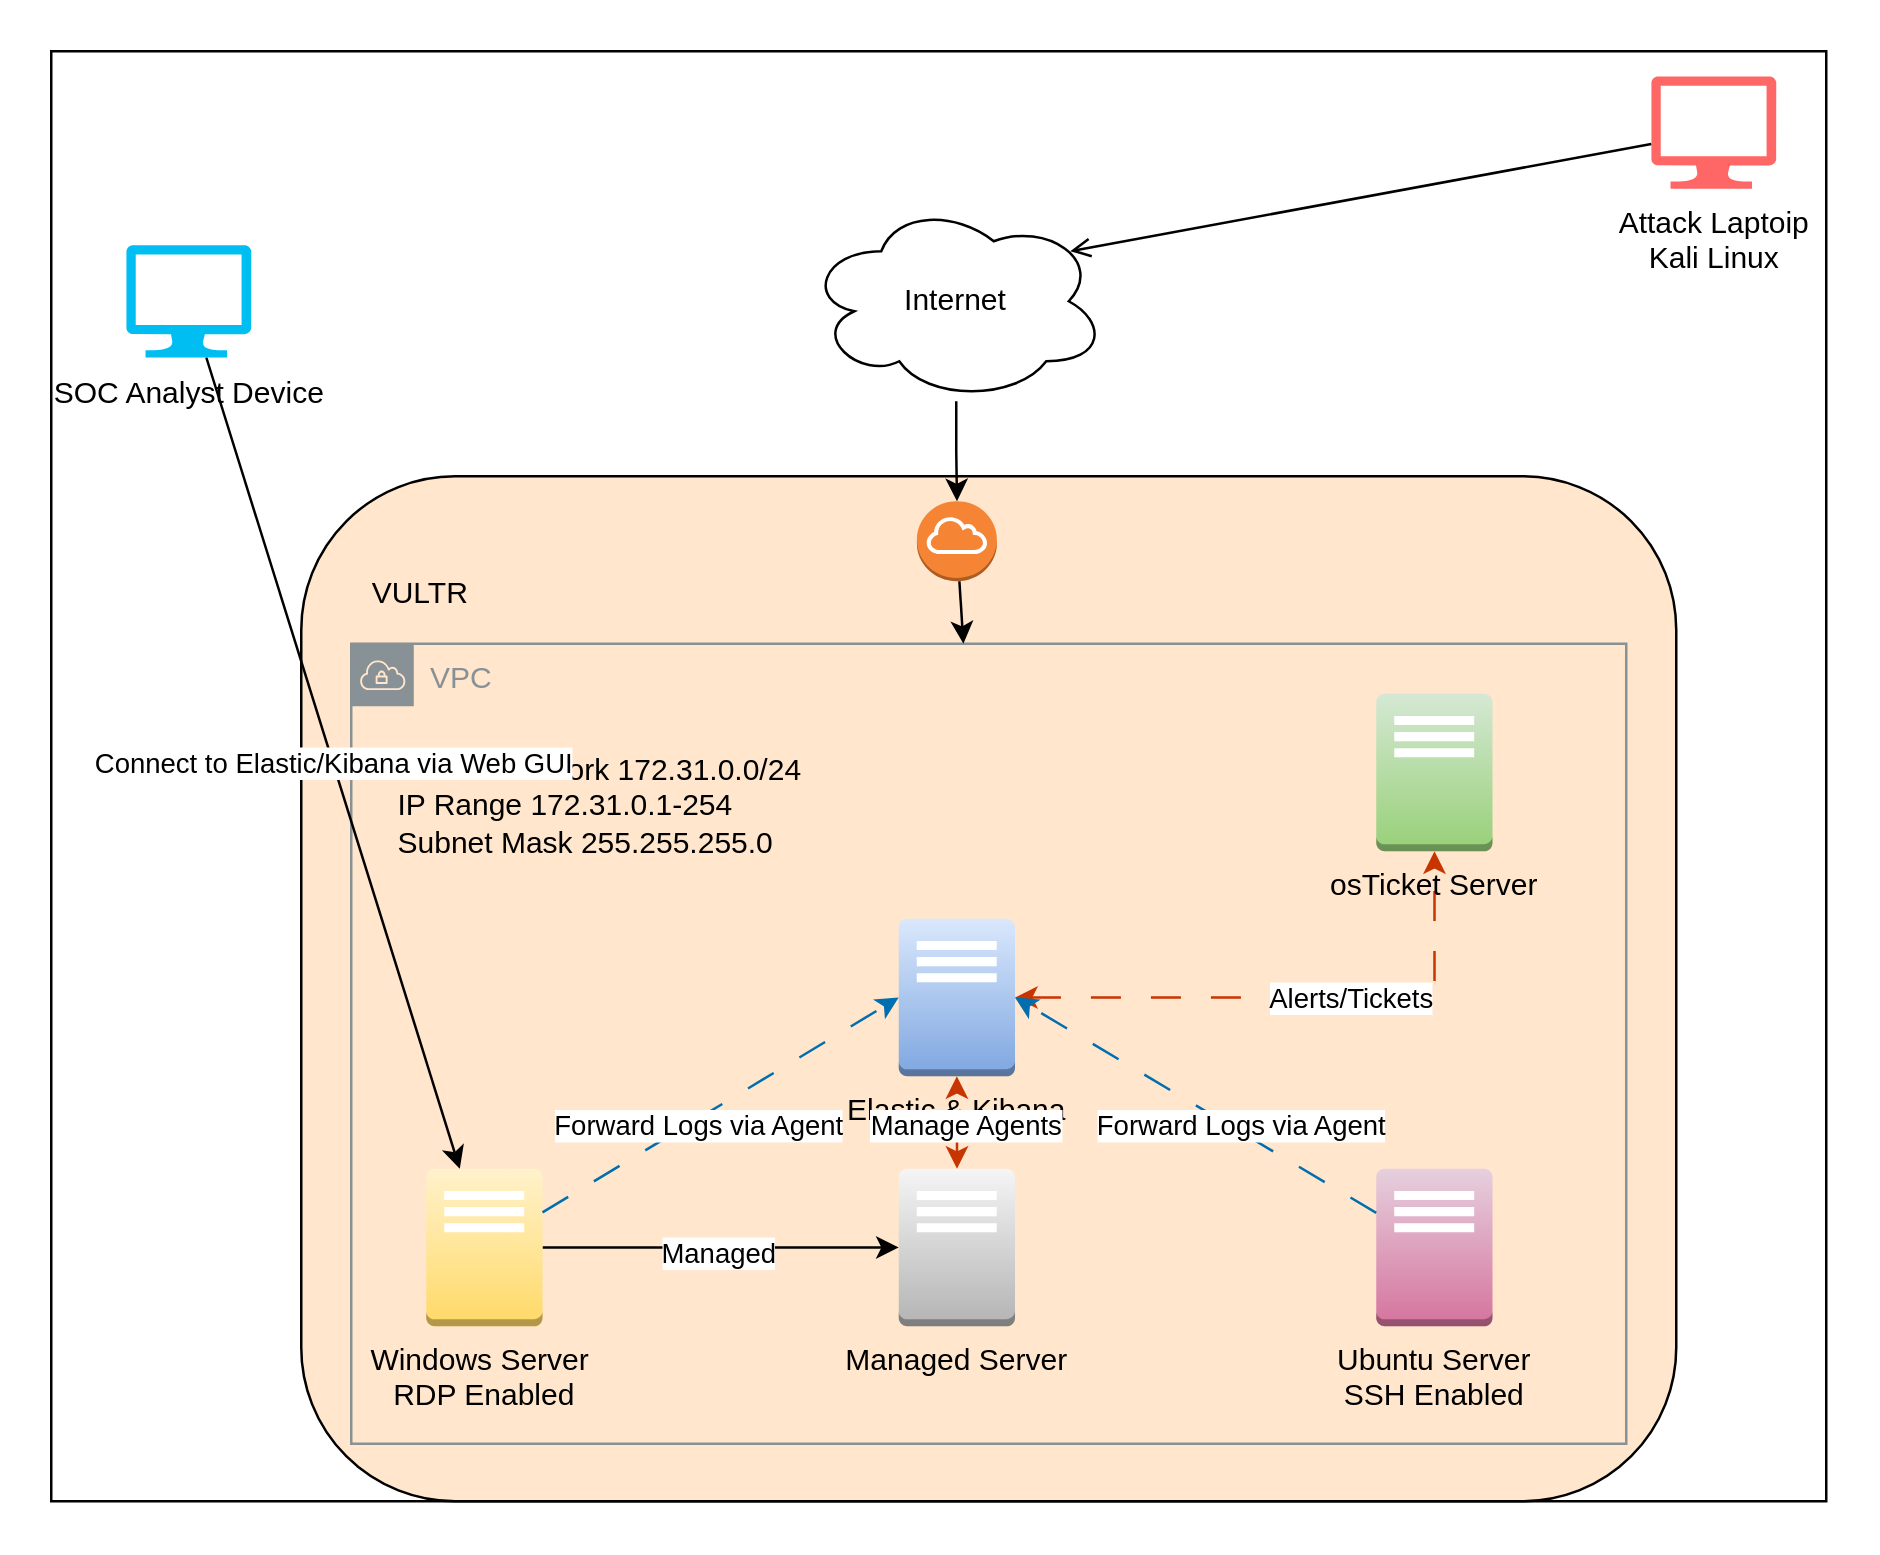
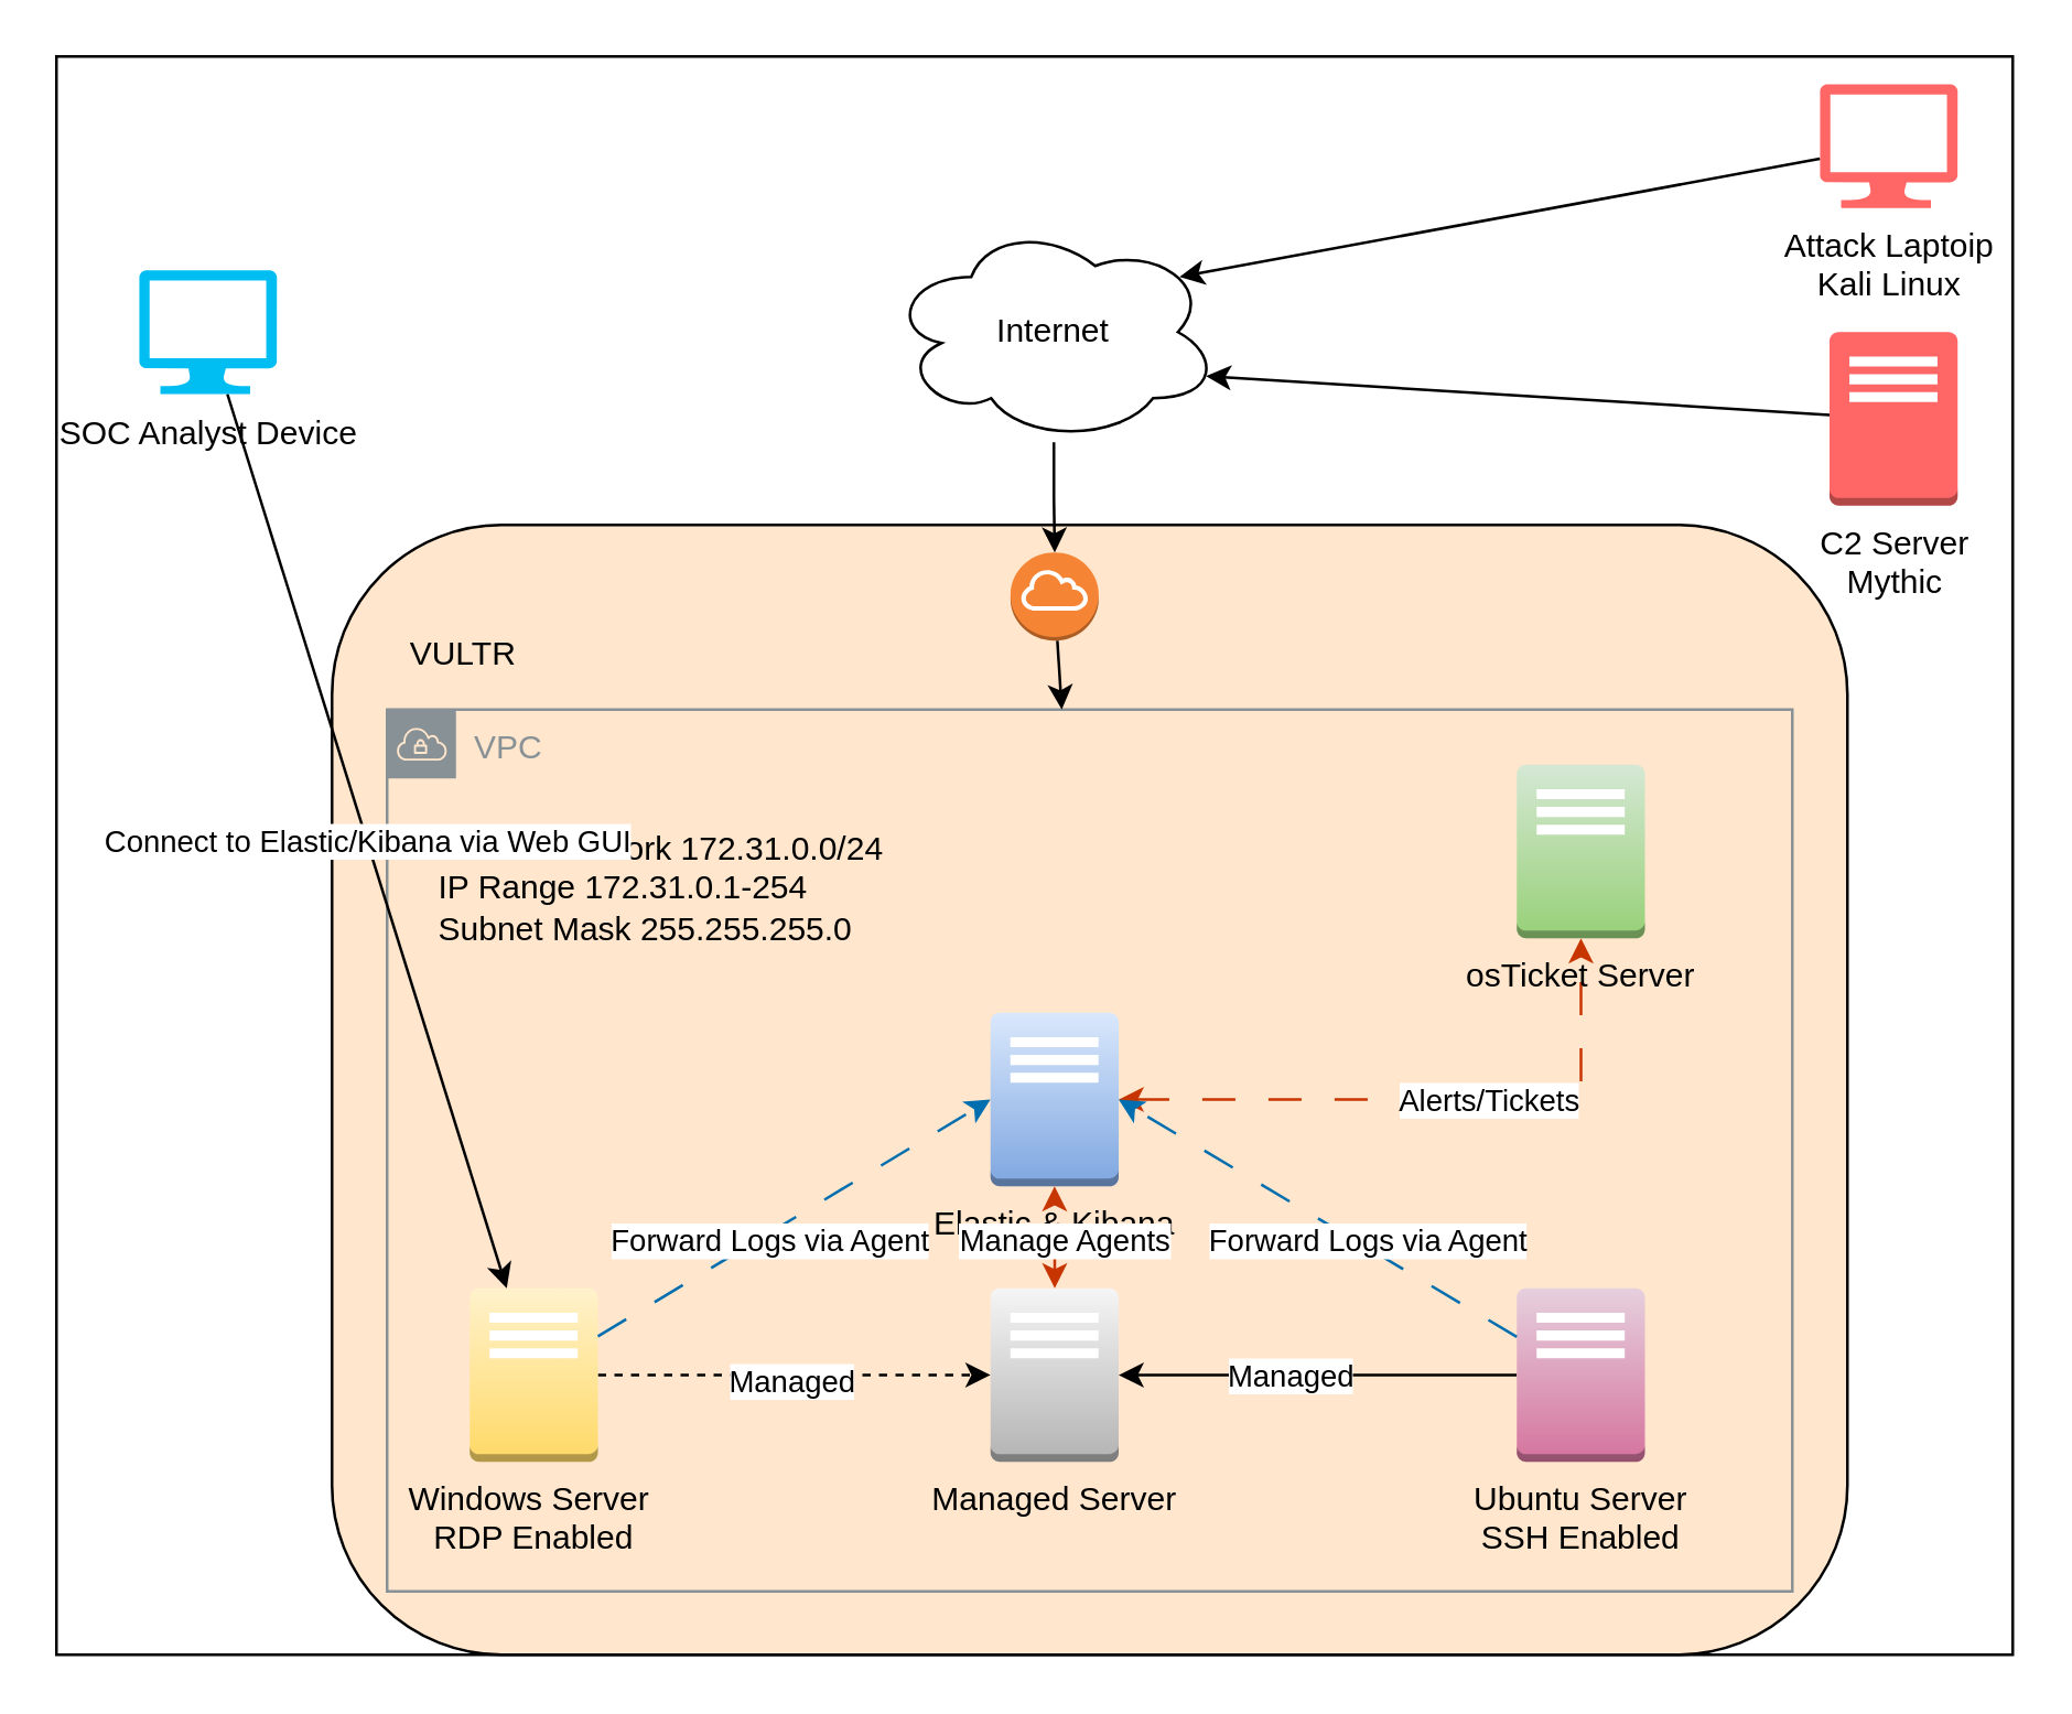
- <mxCell id="32" style="rounded=0;orthogonalLoop=1;jettySize=auto;html=1;entryX=0.88;entryY=0.25;entryDx=0;entryDy=0;entryPerimeter=0;endArrow=open;" edge="1" parent="1" source="30" target="27"><mxGeometry relative="1" as="geometry" /></mxCell>
+ <mxCell id="32" style="rounded=0;orthogonalLoop=1;jettySize=auto;html=1;entryX=0.88;entryY=0.25;entryDx=0;entryDy=0;entryPerimeter=0;" edge="1" parent="1" source="30" target="27"><mxGeometry relative="1" as="geometry" /></mxCell>
+ <mxCell id="31" style="rounded=0;orthogonalLoop=1;jettySize=auto;html=1;entryX=0.96;entryY=0.7;entryDx=0;entryDy=0;entryPerimeter=0;" edge="1" parent="1" source="8" target="27"><mxGeometry relative="1" as="geometry" /></mxCell>
+ <mxCell id="8" value="C2 Server&lt;div&gt;Mythic&lt;/div&gt;" style="outlineConnect=0;dashed=0;verticalLabelPosition=bottom;verticalAlign=top;align=center;html=1;shape=mxgraph.aws3.traditional_server;fillColor=#FF6666;strokeColor=#C73500;fontColor=#000000;" vertex="1" parent="1"><mxGeometry x="663.5" y="120" width="46.5" height="63" as="geometry" /></mxCell>
- <mxCell id="14" style="edgeStyle=orthogonalEdgeStyle;rounded=0;orthogonalLoop=1;jettySize=auto;html=1;" edge="1" parent="1" source="16" target="10"><mxGeometry relative="1" as="geometry" /></mxCell>
+ <mxCell id="14" style="edgeStyle=orthogonalEdgeStyle;rounded=0;orthogonalLoop=1;jettySize=auto;html=1;dashed=1;" edge="1" parent="1" source="16" target="10"><mxGeometry relative="1" as="geometry" /></mxCell>
+ <mxCell id="11" style="edgeStyle=orthogonalEdgeStyle;rounded=0;orthogonalLoop=1;jettySize=auto;html=1;" edge="1" parent="1" source="13" target="10"><mxGeometry relative="1" as="geometry" /></mxCell>
+ <mxCell id="12" value="Managed" style="edgeLabel;html=1;align=center;verticalAlign=middle;resizable=0;points=[];" vertex="1" connectable="0" parent="11"><mxGeometry x="0.149" relative="1" as="geometry"><mxPoint as="offset" /></mxGeometry></mxCell>
